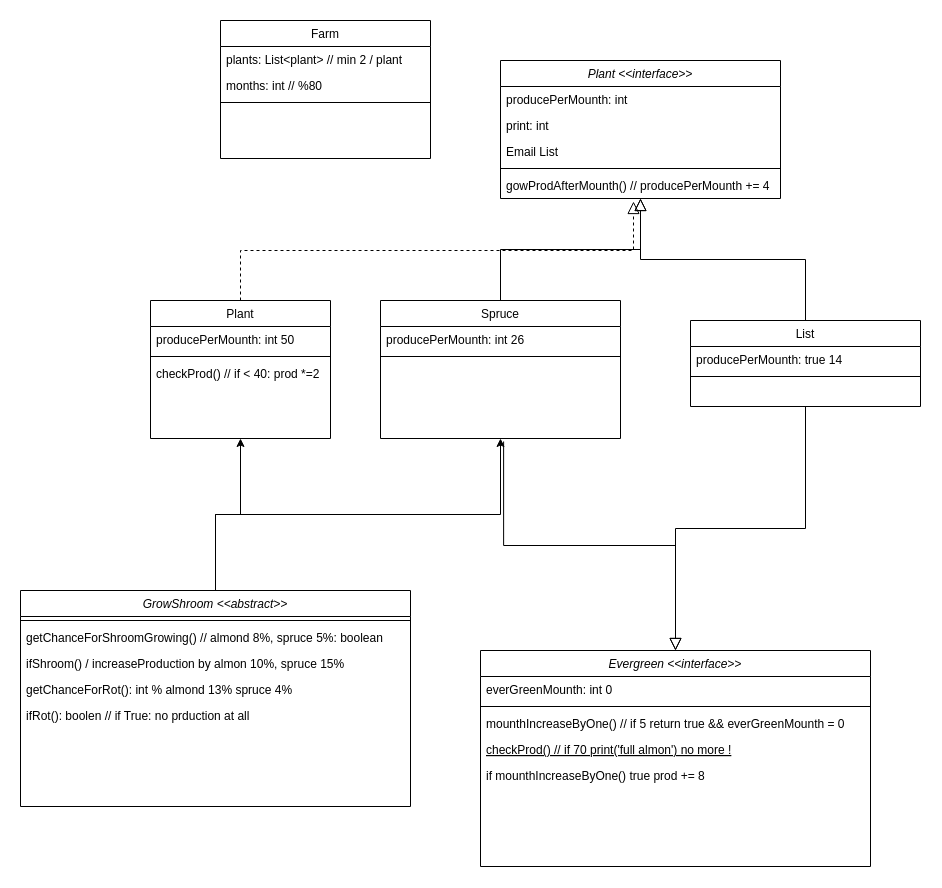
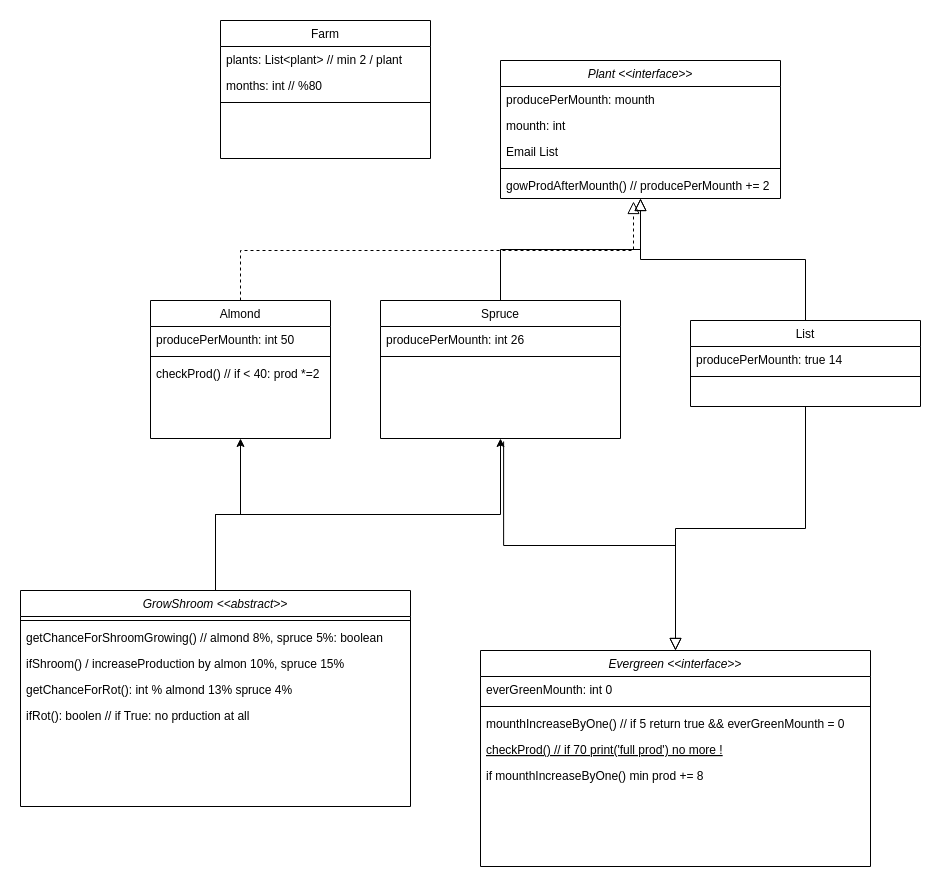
- <mxCell id="3" value="producePerMounth: int" style="text;align=left;verticalAlign=top;spacingLeft=4;spacingRight=4;overflow=hidden;rotatable=0;points=[[0,0.5],[1,0.5]];portConstraint=eastwest;" parent="2" vertex="1"><mxGeometry y="26" width="280" height="26" as="geometry" /></mxCell>
+ <mxCell id="3" value="producePerMounth: mounth" style="text;align=left;verticalAlign=top;spacingLeft=4;spacingRight=4;overflow=hidden;rotatable=0;points=[[0,0.5],[1,0.5]];portConstraint=eastwest;" parent="2" vertex="1"><mxGeometry y="26" width="280" height="26" as="geometry" /></mxCell>
- <mxCell id="4" value="print: int" style="text;align=left;verticalAlign=top;spacingLeft=4;spacingRight=4;overflow=hidden;rotatable=0;points=[[0,0.5],[1,0.5]];portConstraint=eastwest;rounded=0;shadow=0;html=0;" parent="2" vertex="1"><mxGeometry y="52" width="280" height="26" as="geometry" /></mxCell>
+ <mxCell id="4" value="mounth: int" style="text;align=left;verticalAlign=top;spacingLeft=4;spacingRight=4;overflow=hidden;rotatable=0;points=[[0,0.5],[1,0.5]];portConstraint=eastwest;rounded=0;shadow=0;html=0;" parent="2" vertex="1"><mxGeometry y="52" width="280" height="26" as="geometry" /></mxCell>
- <mxCell id="7" value="gowProdAfterMounth() // producePerMounth += 4" style="text;align=left;verticalAlign=top;spacingLeft=4;spacingRight=4;overflow=hidden;rotatable=0;points=[[0,0.5],[1,0.5]];portConstraint=eastwest;" parent="2" vertex="1"><mxGeometry y="112" width="280" height="26" as="geometry" /></mxCell>
+ <mxCell id="7" value="gowProdAfterMounth() // producePerMounth += 2" style="text;align=left;verticalAlign=top;spacingLeft=4;spacingRight=4;overflow=hidden;rotatable=0;points=[[0,0.5],[1,0.5]];portConstraint=eastwest;" parent="2" vertex="1"><mxGeometry y="112" width="280" height="26" as="geometry" /></mxCell>
- <mxCell id="20" value="Plant" style="swimlane;fontStyle=0;align=center;verticalAlign=top;childLayout=stackLayout;horizontal=1;startSize=26;horizontalStack=0;resizeParent=1;resizeLast=0;collapsible=1;marginBottom=0;rounded=0;shadow=0;strokeWidth=1;" vertex="1" parent="1"><mxGeometry x="150" y="300" width="180" height="138" as="geometry"><mxRectangle x="130" y="380" width="160" height="26" as="alternateBounds" /></mxGeometry></mxCell>
+ <mxCell id="20" value="Almond" style="swimlane;fontStyle=0;align=center;verticalAlign=top;childLayout=stackLayout;horizontal=1;startSize=26;horizontalStack=0;resizeParent=1;resizeLast=0;collapsible=1;marginBottom=0;rounded=0;shadow=0;strokeWidth=1;" vertex="1" parent="1"><mxGeometry x="150" y="300" width="180" height="138" as="geometry"><mxRectangle x="130" y="380" width="160" height="26" as="alternateBounds" /></mxGeometry></mxCell>
- <mxCell id="29" value="checkProd() // if 70 print('full almon') no more !" style="text;align=left;verticalAlign=top;spacingLeft=4;spacingRight=4;overflow=hidden;rotatable=0;points=[[0,0.5],[1,0.5]];portConstraint=eastwest;fontStyle=4" vertex="1" parent="25"><mxGeometry y="86" width="390" height="26" as="geometry" /></mxCell>
+ <mxCell id="29" value="checkProd() // if 70 print('full prod') no more !" style="text;align=left;verticalAlign=top;spacingLeft=4;spacingRight=4;overflow=hidden;rotatable=0;points=[[0,0.5],[1,0.5]];portConstraint=eastwest;fontStyle=4" vertex="1" parent="25"><mxGeometry y="86" width="390" height="26" as="geometry" /></mxCell>
- <mxCell id="30" value="if mounthIncreaseByOne() true prod += 8" style="text;align=left;verticalAlign=top;spacingLeft=4;spacingRight=4;overflow=hidden;rotatable=0;points=[[0,0.5],[1,0.5]];portConstraint=eastwest;" vertex="1" parent="25"><mxGeometry y="112" width="390" height="26" as="geometry" /></mxCell>
+ <mxCell id="30" value="if mounthIncreaseByOne() min prod += 8" style="text;align=left;verticalAlign=top;spacingLeft=4;spacingRight=4;overflow=hidden;rotatable=0;points=[[0,0.5],[1,0.5]];portConstraint=eastwest;" vertex="1" parent="25"><mxGeometry y="112" width="390" height="26" as="geometry" /></mxCell>
